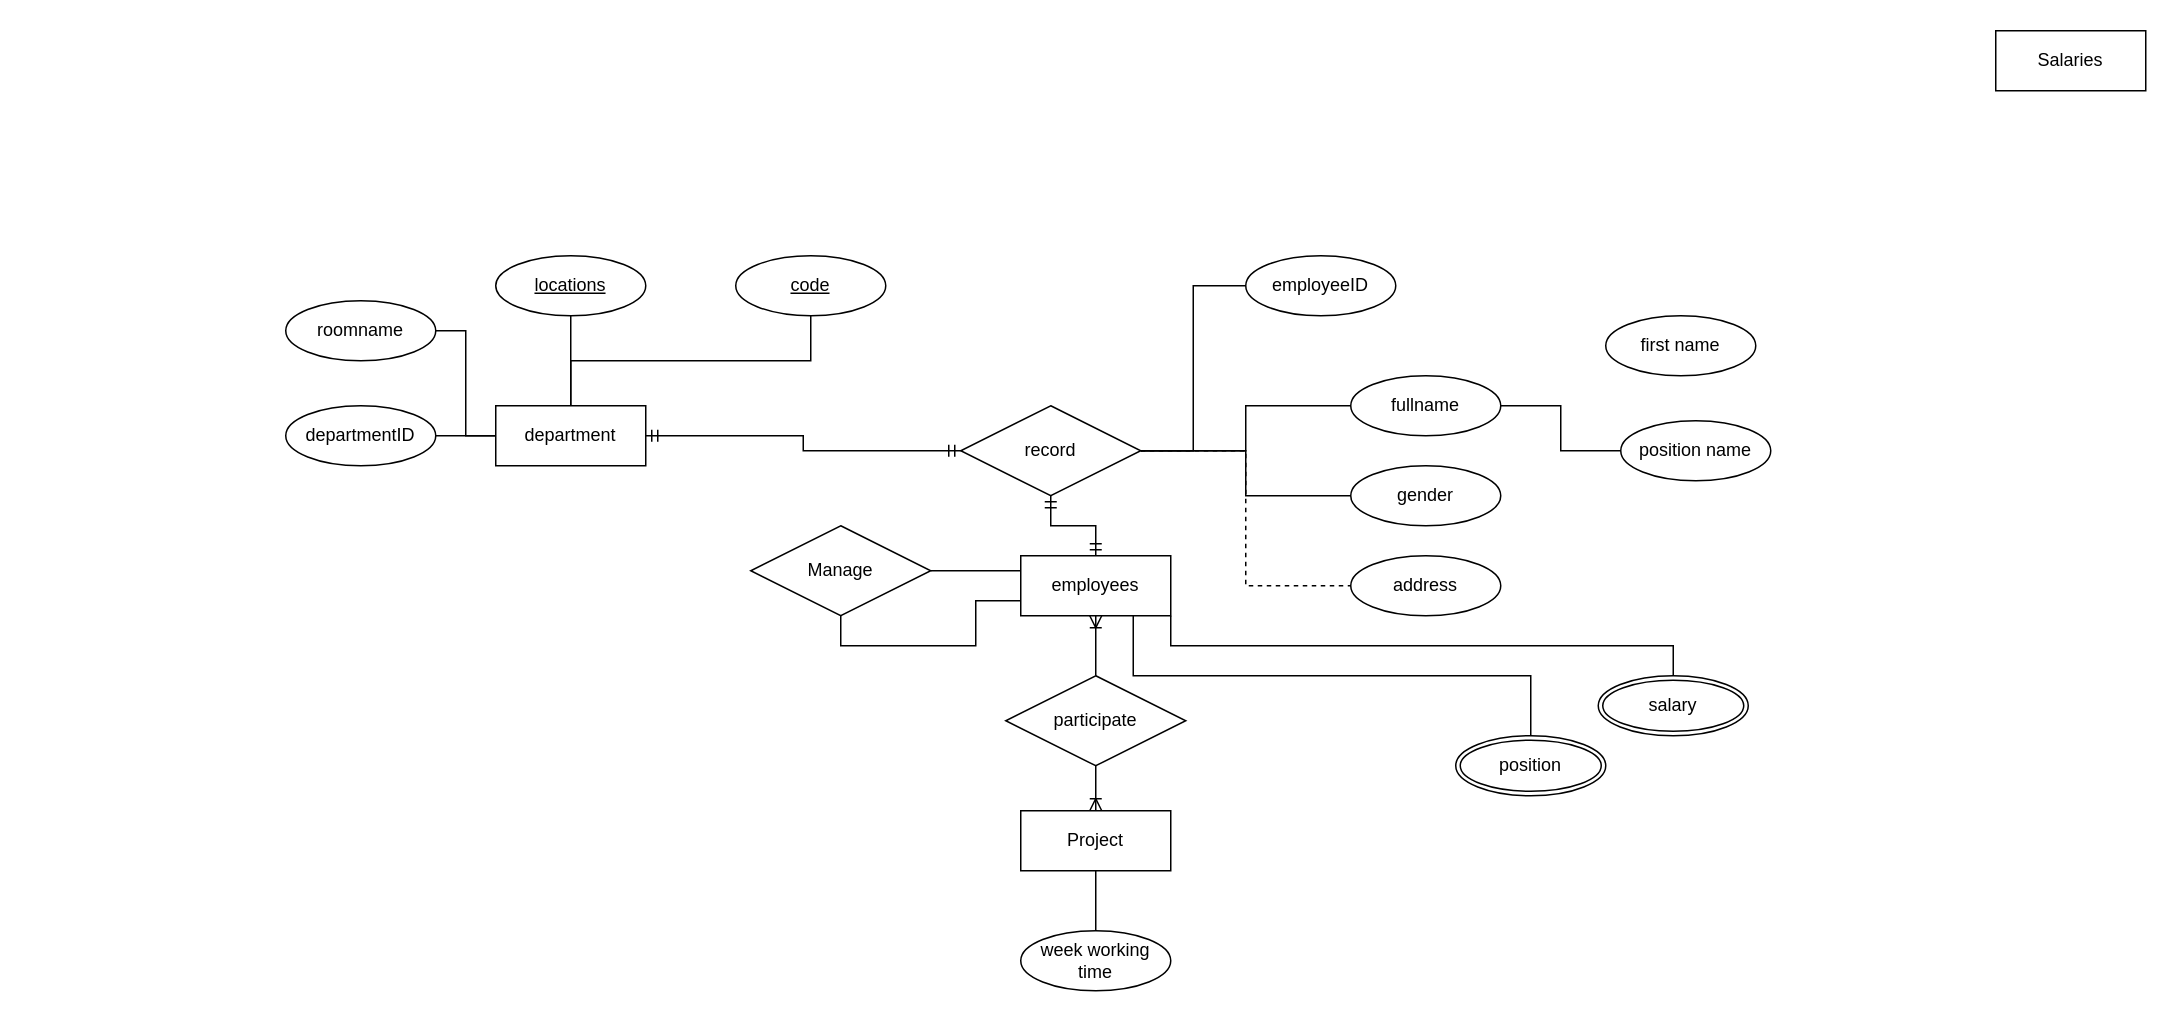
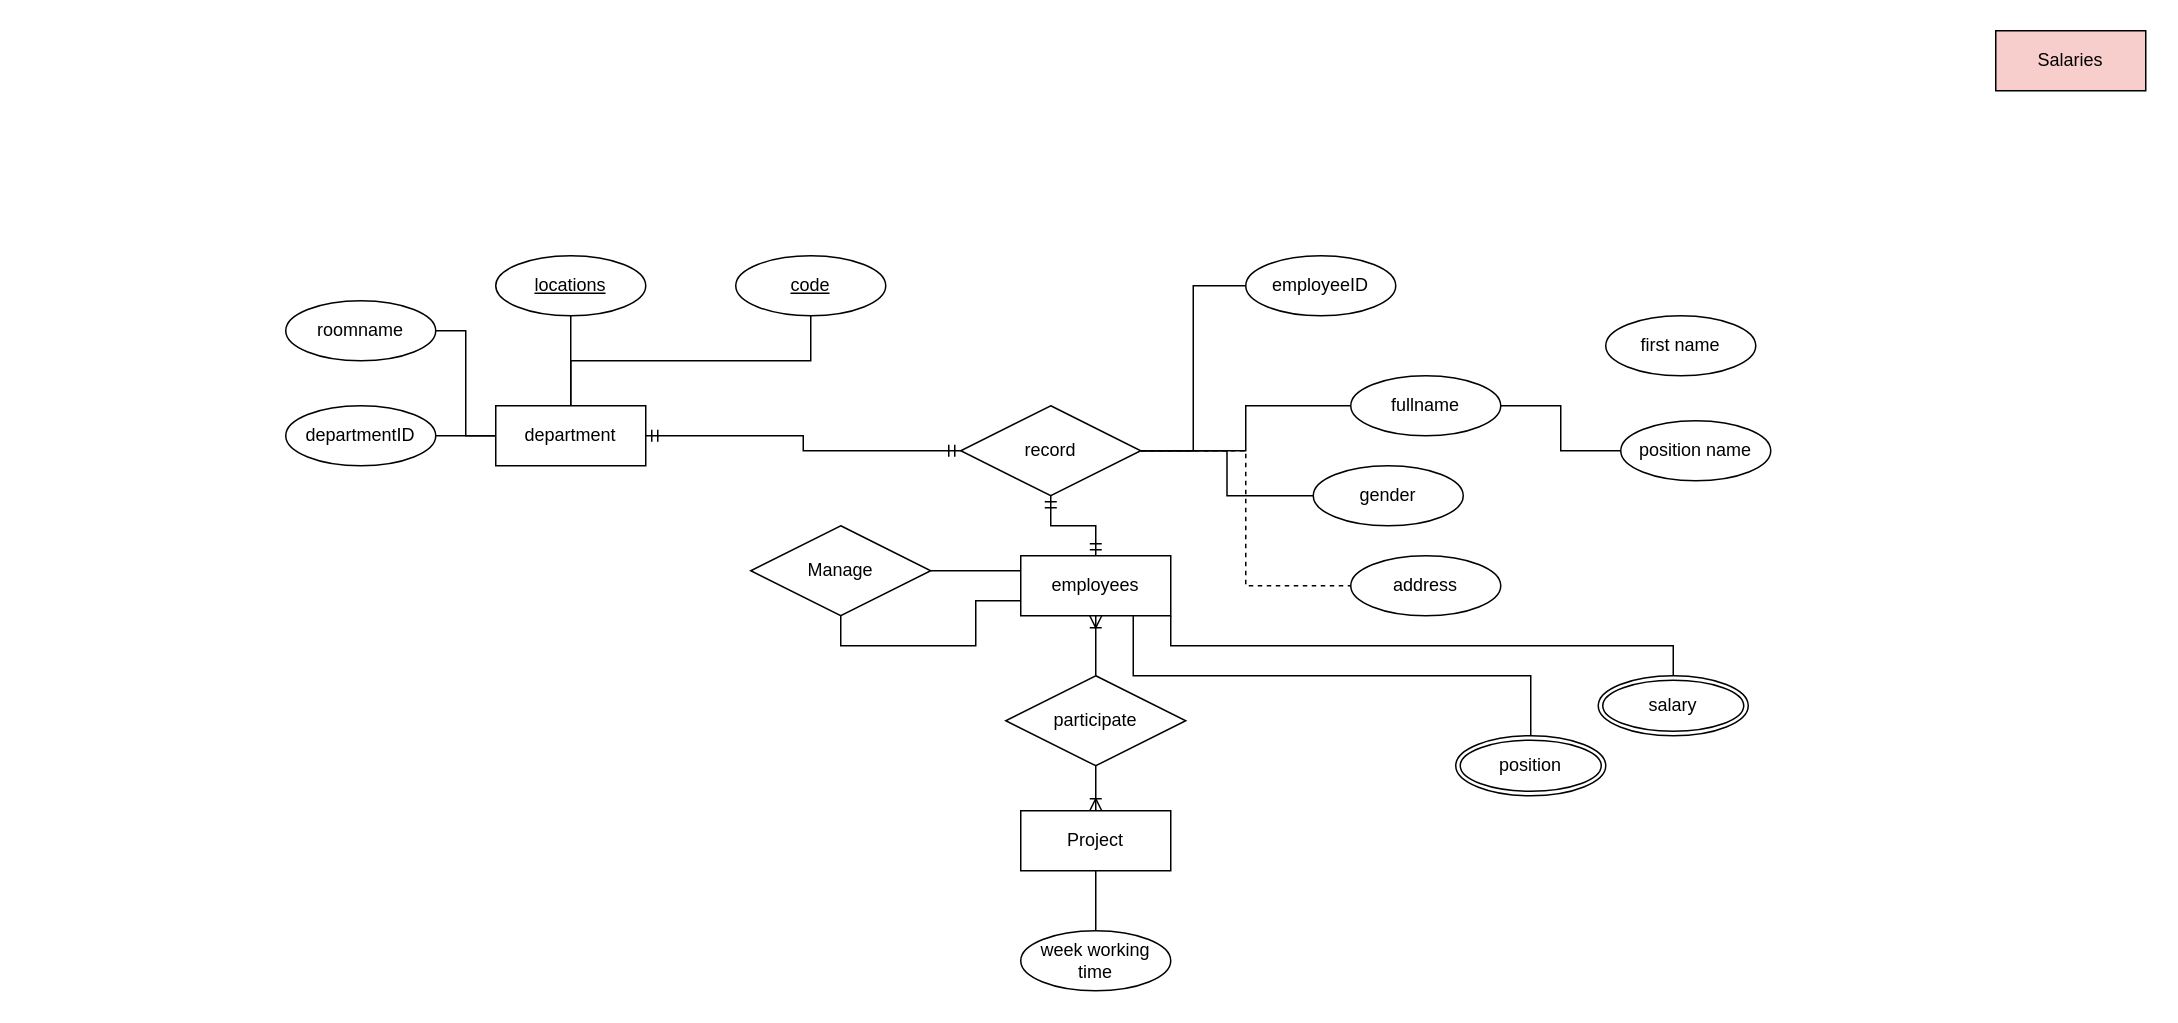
- <mxCell id="28" value="Salaries" style="whiteSpace=wrap;html=1;align=center;" vertex="1" parent="1"><mxGeometry x="1330" y="20" width="100" height="40" as="geometry" /></mxCell>
+ <mxCell id="28" value="Salaries" style="whiteSpace=wrap;html=1;align=center;fillColor=#f8cecc;" vertex="1" parent="1"><mxGeometry x="1330" y="20" width="100" height="40" as="geometry" /></mxCell>
- <mxCell id="14" value="gender" style="ellipse;whiteSpace=wrap;html=1;align=center;" vertex="1" parent="1"><mxGeometry x="900" y="310" width="100" height="40" as="geometry" /></mxCell>
+ <mxCell id="14" value="gender" style="ellipse;whiteSpace=wrap;html=1;align=center;" vertex="1" parent="1"><mxGeometry x="875" y="310" width="100" height="40" as="geometry" /></mxCell>
